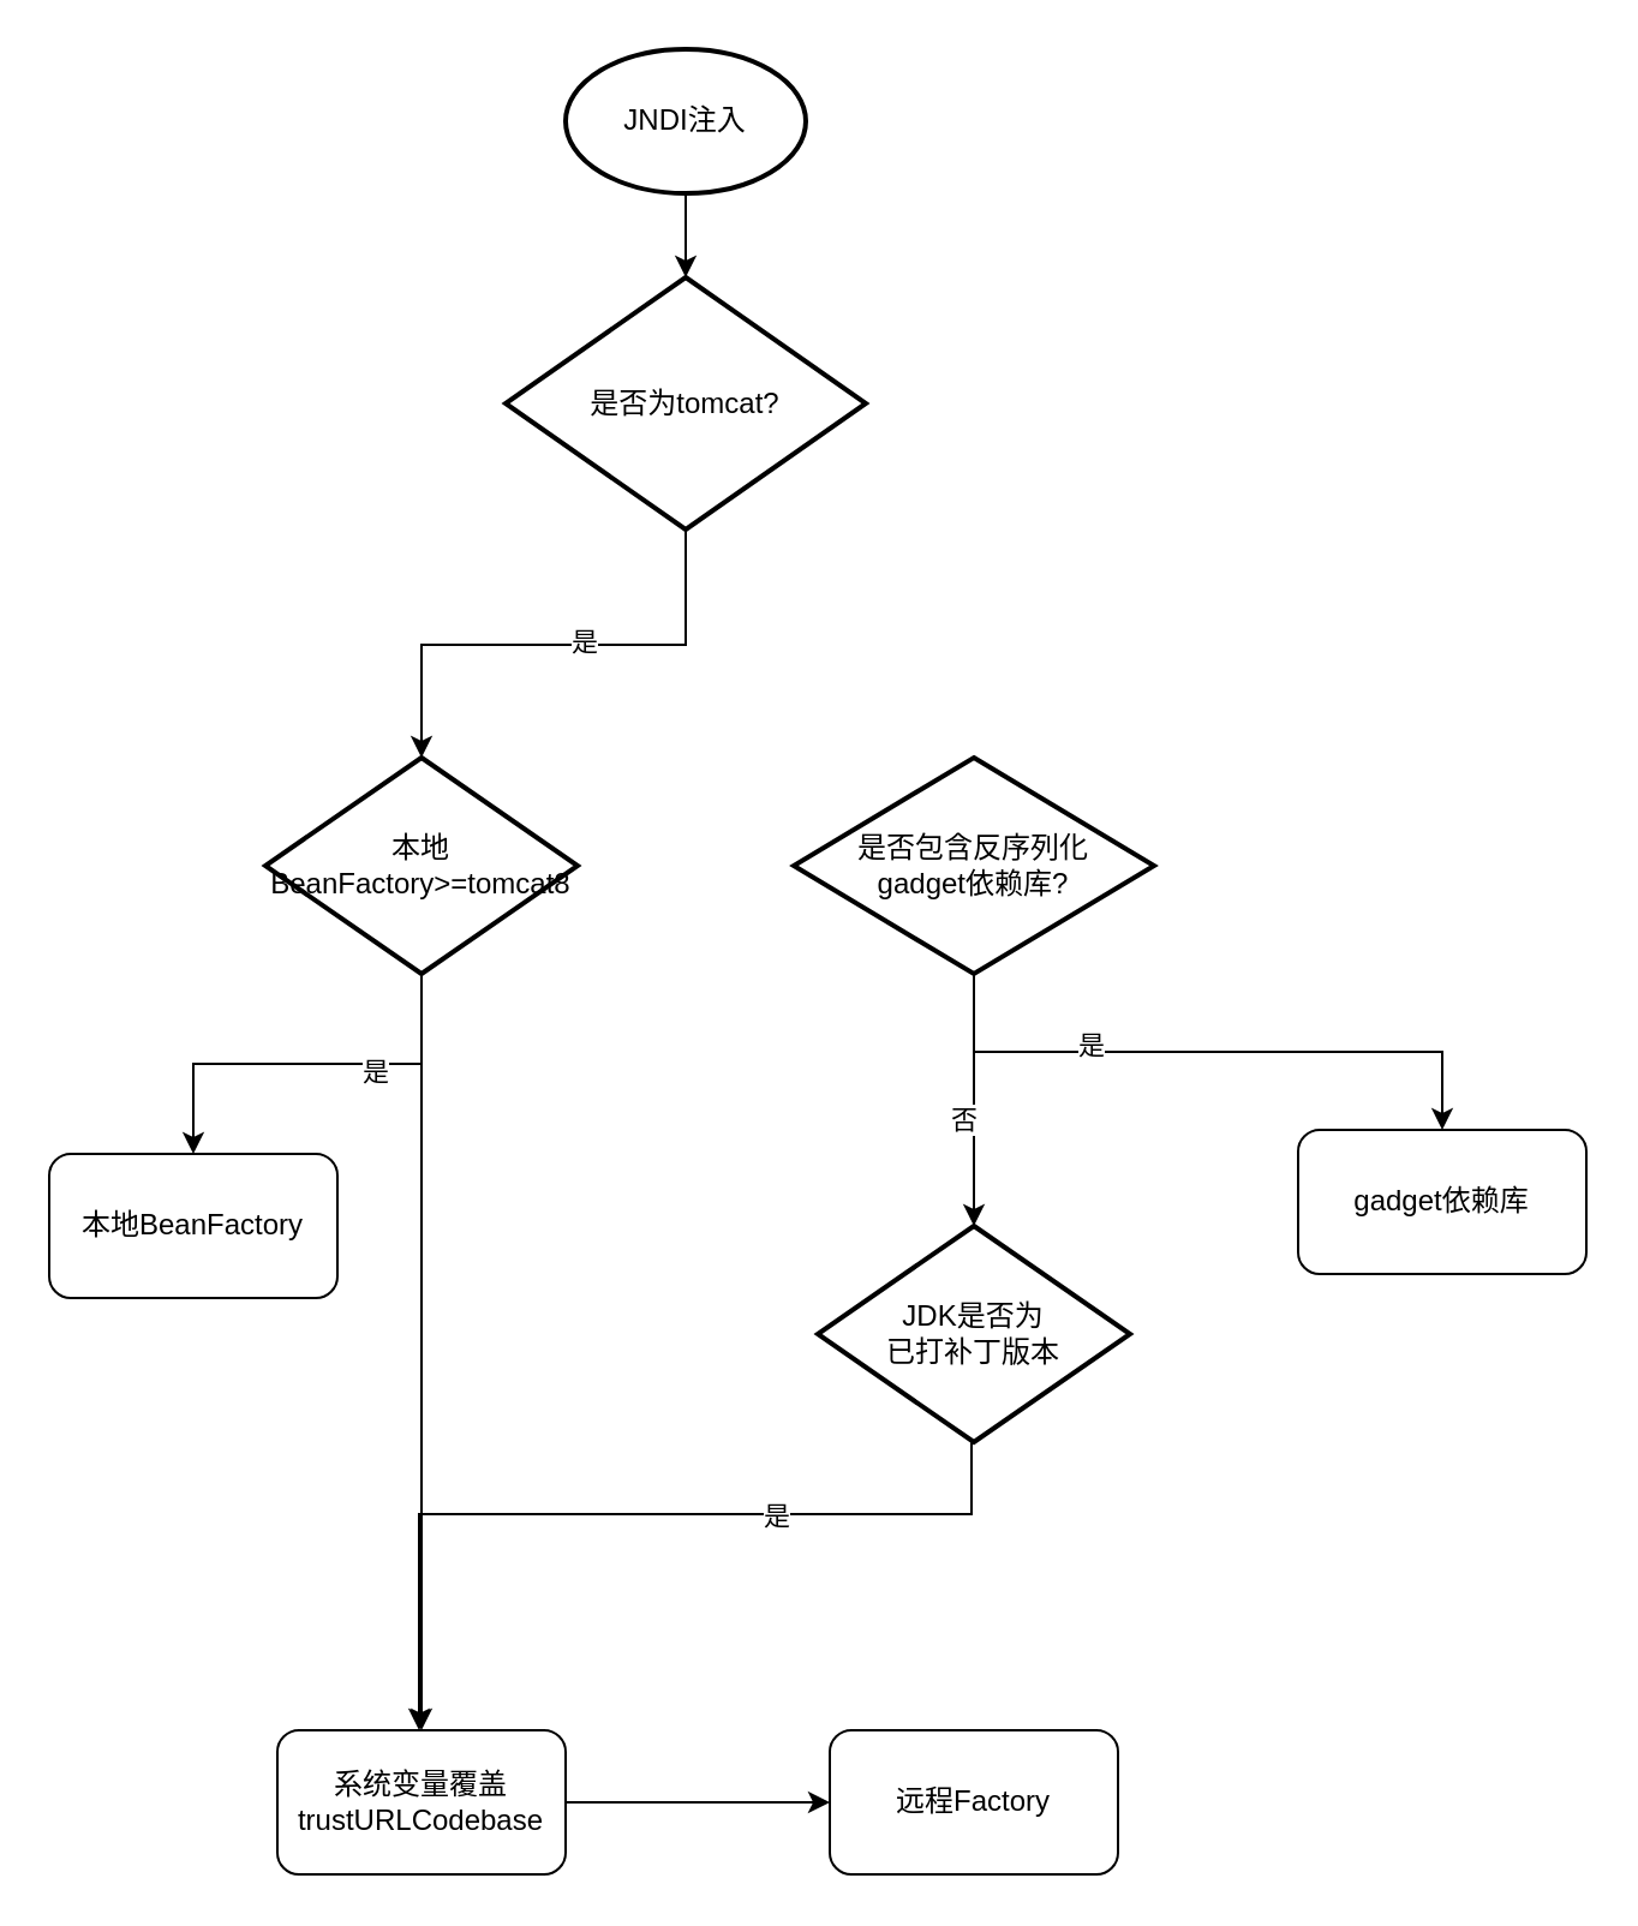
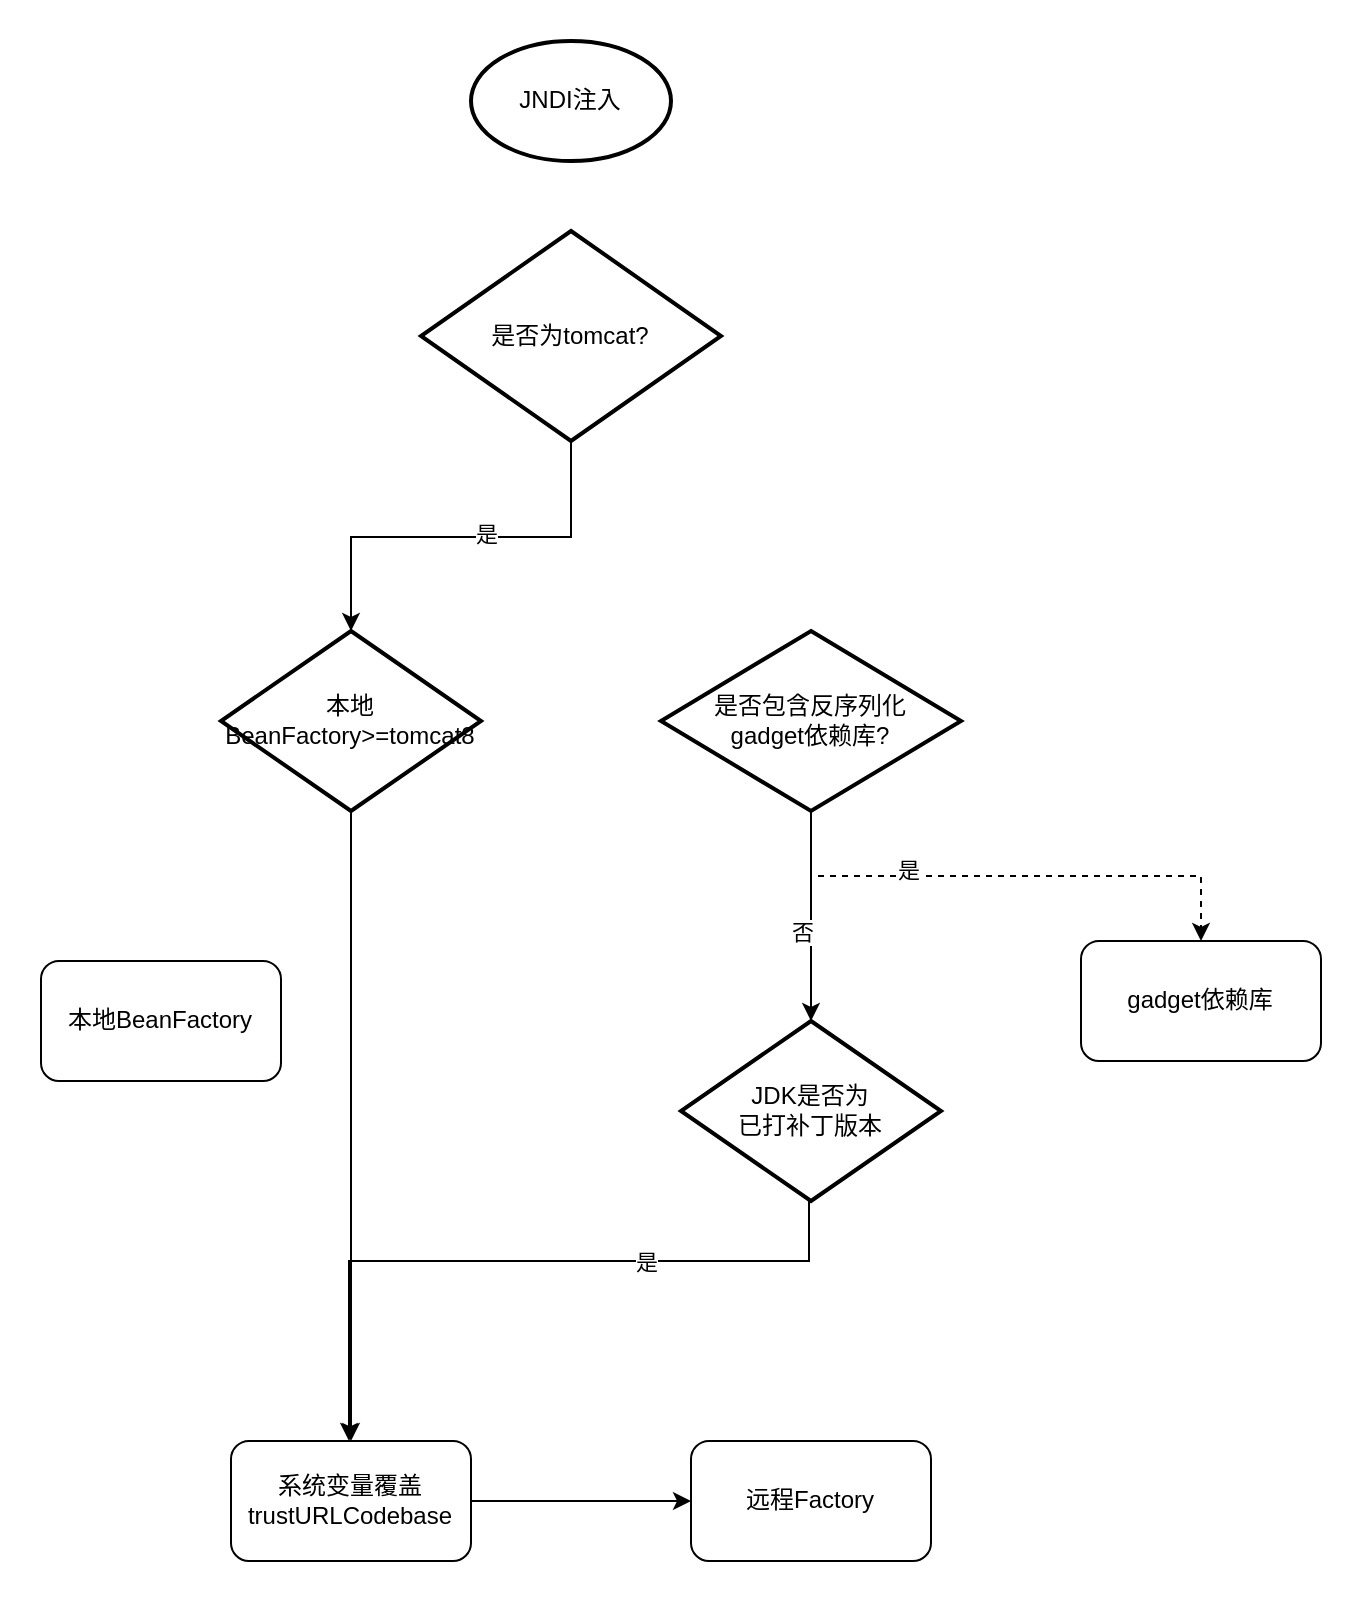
- <mxCell id="14" style="edgeStyle=orthogonalEdgeStyle;rounded=0;orthogonalLoop=1;jettySize=auto;html=1;exitX=0.5;exitY=1;exitDx=0;exitDy=0;exitPerimeter=0;entryX=0.5;entryY=0;entryDx=0;entryDy=0;entryPerimeter=0;" edge="1" parent="1" source="15" target="4"><mxGeometry relative="1" as="geometry" /></mxCell>
- <mxCell id="9" style="edgeStyle=orthogonalEdgeStyle;rounded=0;orthogonalLoop=1;jettySize=auto;html=1;exitX=0.5;exitY=1;exitDx=0;exitDy=0;exitPerimeter=0;" edge="1" parent="1" source="13" target="20"><mxGeometry relative="1" as="geometry" /></mxCell>
+ <mxCell id="9" style="edgeStyle=orthogonalEdgeStyle;rounded=0;orthogonalLoop=1;jettySize=auto;html=1;exitX=0.5;exitY=1;exitDx=0;exitDy=0;exitPerimeter=0;dashed=1;" edge="1" parent="1" source="13" target="20"><mxGeometry relative="1" as="geometry" /></mxCell>
- <mxCell id="5" style="edgeStyle=orthogonalEdgeStyle;rounded=0;orthogonalLoop=1;jettySize=auto;html=1;exitX=0.5;exitY=1;exitDx=0;exitDy=0;exitPerimeter=0;entryX=0.5;entryY=0;entryDx=0;entryDy=0;" edge="1" parent="1" source="8" target="19"><mxGeometry relative="1" as="geometry" /></mxCell>
- <mxCell id="6" value="是" style="edgeLabel;html=1;align=center;verticalAlign=middle;resizable=0;points=[];" vertex="1" connectable="0" parent="5"><mxGeometry x="-0.335" y="3" relative="1" as="geometry"><mxPoint as="offset" /></mxGeometry></mxCell>
